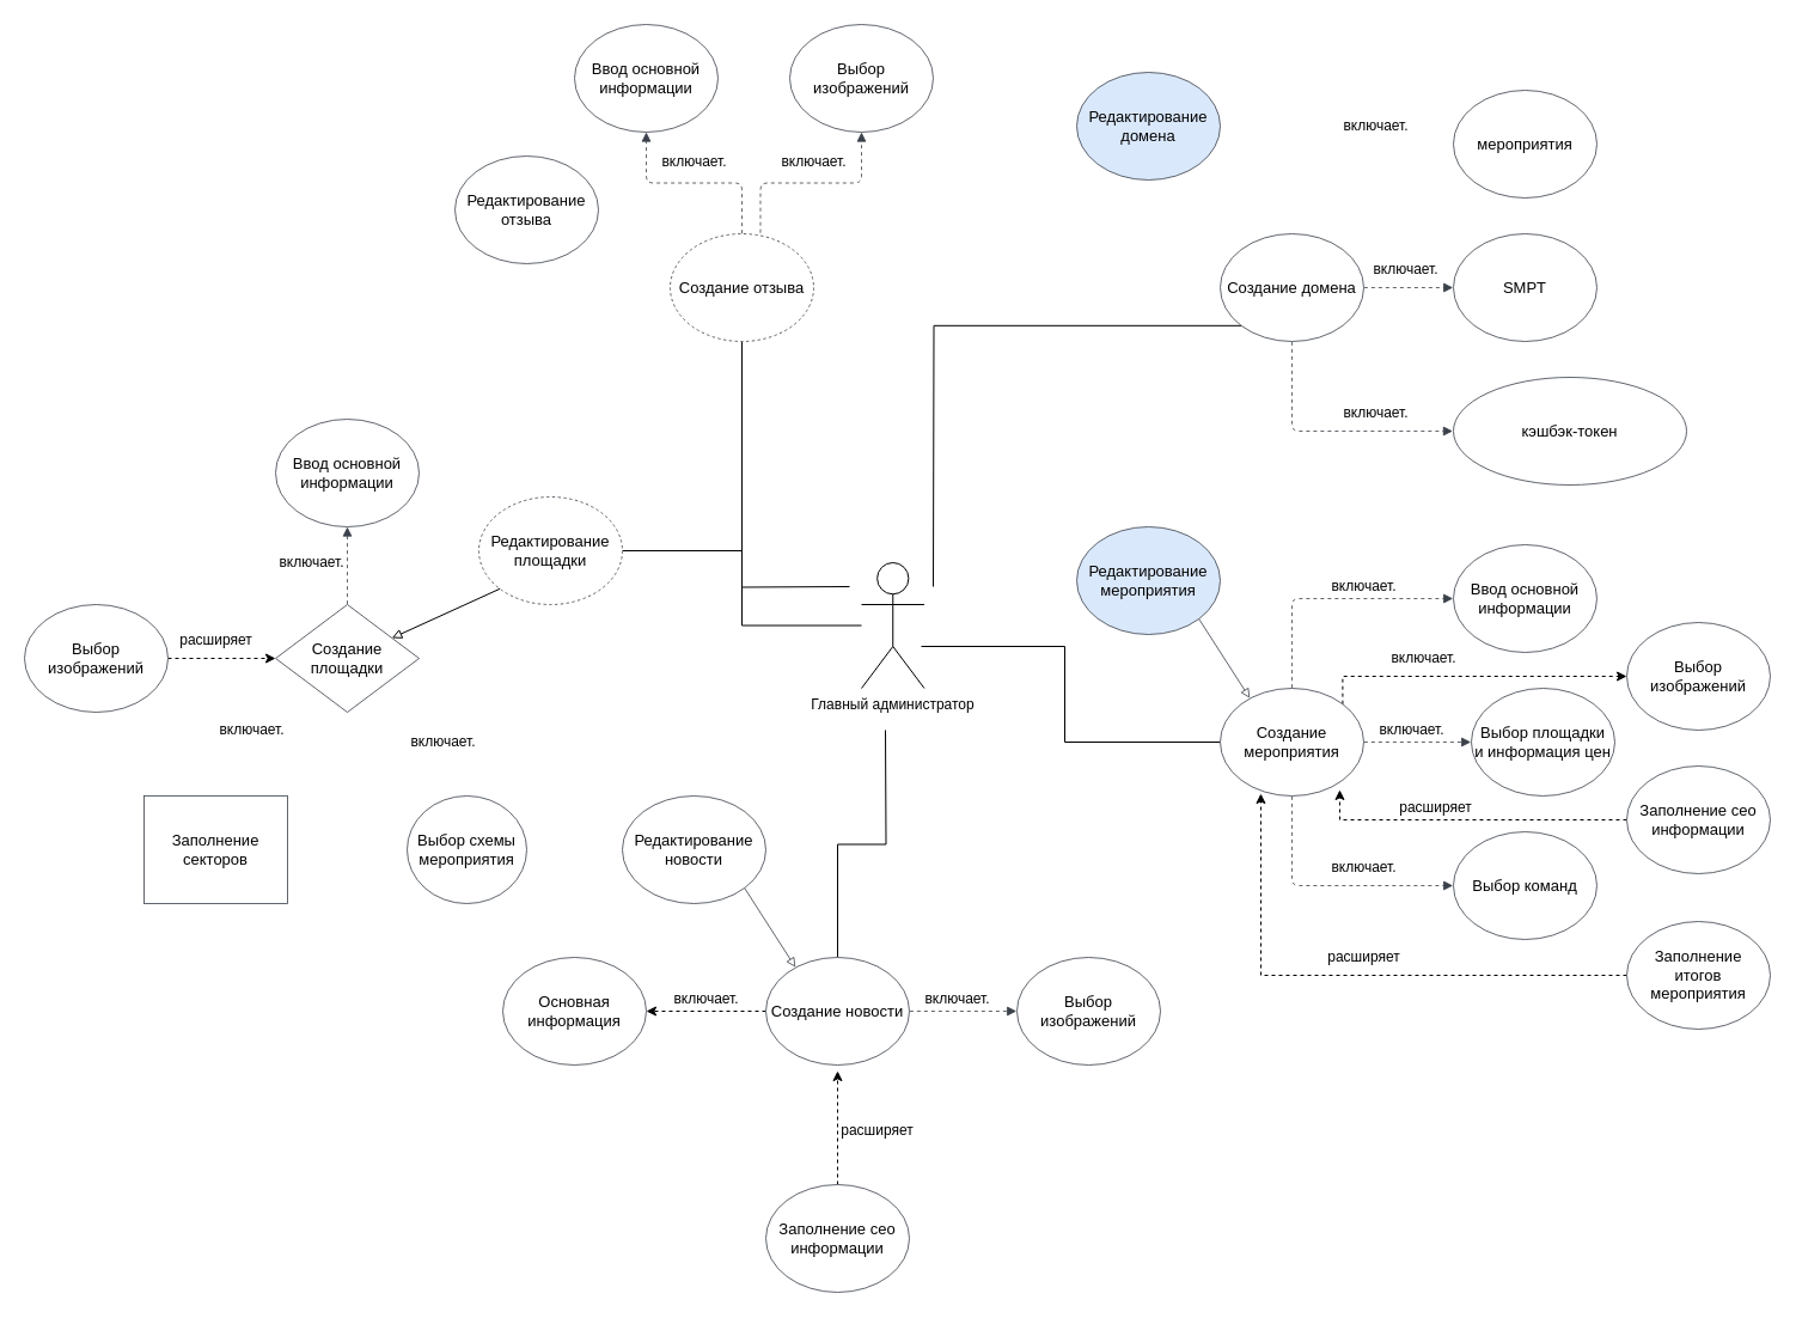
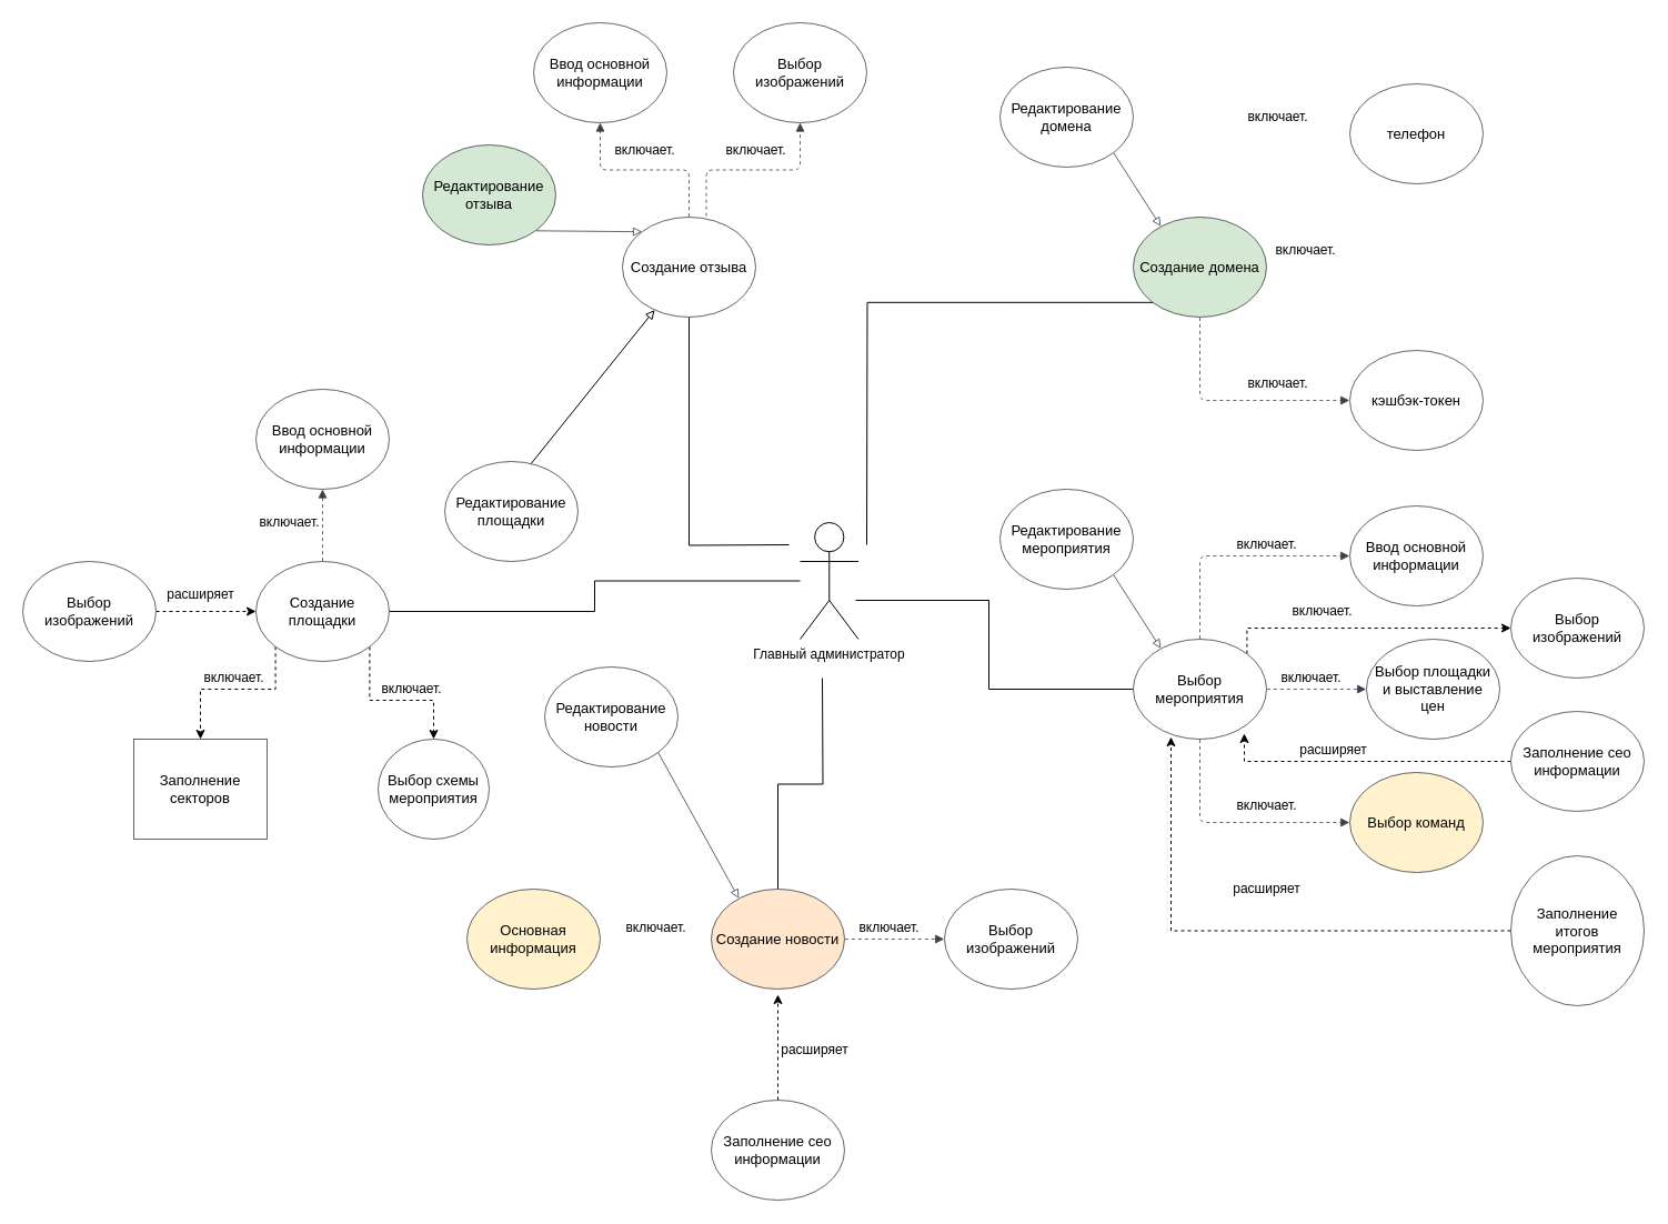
- <mxCell id="7" value="Редактирование домена" style="html=1;overflow=block;blockSpacing=1;whiteSpace=wrap;ellipse;fontSize=13;spacing=3.8;strokeColor=#3a414a;strokeOpacity=100;rounded=1;absoluteArcSize=1;arcSize=9;strokeWidth=0.8;lucidId=iU7T-DrnD_am;fillColor=#dae8fc;" vertex="1" parent="1"><mxGeometry x="900" y="60" width="120" height="90" as="geometry" /></mxCell>
+ <mxCell id="7" value="Редактирование домена" style="html=1;overflow=block;blockSpacing=1;whiteSpace=wrap;ellipse;fontSize=13;spacing=3.8;strokeColor=#3a414a;strokeOpacity=100;rounded=1;absoluteArcSize=1;arcSize=9;strokeWidth=0.8;lucidId=iU7T-DrnD_am;" vertex="1" parent="1"><mxGeometry x="900" y="60" width="120" height="90" as="geometry" /></mxCell>
- <mxCell id="10" value="мероприятия" style="html=1;overflow=block;blockSpacing=1;whiteSpace=wrap;ellipse;fontSize=13;spacing=3.8;strokeColor=#3a414a;strokeOpacity=100;rounded=1;absoluteArcSize=1;arcSize=9;strokeWidth=0.8;lucidId=SU7TMqAiPC0k;" vertex="1" parent="1"><mxGeometry x="1215" y="75" width="120" height="90" as="geometry" /></mxCell>
+ <mxCell id="10" value="телефон" style="html=1;overflow=block;blockSpacing=1;whiteSpace=wrap;ellipse;fontSize=13;spacing=3.8;strokeColor=#3a414a;strokeOpacity=100;rounded=1;absoluteArcSize=1;arcSize=9;strokeWidth=0.8;lucidId=SU7TMqAiPC0k;" vertex="1" parent="1"><mxGeometry x="1215" y="75" width="120" height="90" as="geometry" /></mxCell>
+ <mxCell id="13" value="" style="html=1;jettySize=18;whiteSpace=wrap;fontSize=13;strokeColor=#3a414a;strokeOpacity=100;strokeWidth=0.8;rounded=0;startArrow=none;endArrow=block;endFill=0;exitX=0.853;exitY=0.859;exitPerimeter=0;entryX=0.206;entryY=0.091;entryPerimeter=0;lucidId=uX7T4NkY_U0I;" edge="1" parent="1" source="7" target="6"><mxGeometry width="100" height="100" relative="1" as="geometry"><Array as="points" /></mxGeometry></mxCell>
- <mxCell id="41" value="Редактирование отзыва" style="html=1;overflow=block;blockSpacing=1;whiteSpace=wrap;ellipse;fontSize=13;spacing=3.8;strokeColor=#3a414a;strokeOpacity=100;rounded=1;absoluteArcSize=1;arcSize=9;strokeWidth=0.8;lucidId=iU7T-DrnD_am;" vertex="1" parent="1"><mxGeometry x="380" y="130" width="120" height="90" as="geometry" /></mxCell>
+ <mxCell id="41" value="Редактирование отзыва" style="html=1;overflow=block;blockSpacing=1;whiteSpace=wrap;ellipse;fontSize=13;spacing=3.8;strokeColor=#3a414a;strokeOpacity=100;rounded=1;absoluteArcSize=1;arcSize=9;strokeWidth=0.8;lucidId=iU7T-DrnD_am;fillColor=#d5e8d4;" vertex="1" parent="1"><mxGeometry x="380" y="130" width="120" height="90" as="geometry" /></mxCell>
+ <mxCell id="46" value="" style="html=1;jettySize=18;whiteSpace=wrap;fontSize=13;strokeColor=#3a414a;strokeOpacity=100;strokeWidth=0.8;rounded=0;startArrow=none;endArrow=block;endFill=0;exitX=0.853;exitY=0.859;exitPerimeter=0;entryX=0;entryY=0;lucidId=uX7T4NkY_U0I;entryDx=0;entryDy=0;" edge="1" parent="1" source="41" target="40"><mxGeometry width="100" height="100" relative="1" as="geometry"><Array as="points" /></mxGeometry></mxCell>
- <mxCell id="40" value="Создание отзыва" style="html=1;overflow=block;blockSpacing=1;whiteSpace=wrap;ellipse;fontSize=13;spacing=3.8;strokeColor=#3a414a;strokeOpacity=100;rounded=1;absoluteArcSize=1;arcSize=9;strokeWidth=0.8;lucidId=YT7TCHDm60Qj;dashed=1;" vertex="1" parent="1"><mxGeometry x="560" y="195" width="120" height="90" as="geometry" /></mxCell>
+ <mxCell id="40" value="Создание отзыва" style="html=1;overflow=block;blockSpacing=1;whiteSpace=wrap;ellipse;fontSize=13;spacing=3.8;strokeColor=#3a414a;strokeOpacity=100;rounded=1;absoluteArcSize=1;arcSize=9;strokeWidth=0.8;lucidId=YT7TCHDm60Qj;" vertex="1" parent="1"><mxGeometry x="560" y="195" width="120" height="90" as="geometry" /></mxCell>
- <mxCell id="6" value="Создание домена" style="html=1;overflow=block;blockSpacing=1;whiteSpace=wrap;ellipse;fontSize=13;spacing=3.8;strokeColor=#3a414a;strokeOpacity=100;rounded=1;absoluteArcSize=1;arcSize=9;strokeWidth=0.8;lucidId=YT7TCHDm60Qj;" vertex="1" parent="1"><mxGeometry x="1020" y="195" width="120" height="90" as="geometry" /></mxCell>
+ <mxCell id="6" value="Создание домена" style="html=1;overflow=block;blockSpacing=1;whiteSpace=wrap;ellipse;fontSize=13;spacing=3.8;strokeColor=#3a414a;strokeOpacity=100;rounded=1;absoluteArcSize=1;arcSize=9;strokeWidth=0.8;lucidId=YT7TCHDm60Qj;fillColor=#d5e8d4;" vertex="1" parent="1"><mxGeometry x="1020" y="195" width="120" height="90" as="geometry" /></mxCell>
- <mxCell id="11" value="" style="html=1;jettySize=18;whiteSpace=wrap;fontSize=13;strokeColor=#3a414a;strokeOpacity=100;dashed=1;fixDash=1;strokeWidth=0.8;rounded=1;arcSize=12;edgeStyle=orthogonalEdgeStyle;startArrow=none;endArrow=block;endFill=1;exitX=1.003;exitY=0.5;exitPerimeter=0;entryX=-0.003;entryY=0.5;entryPerimeter=0;lucidId=yW7TTUJK7UnX;" edge="1" parent="1" source="6" target="8"><mxGeometry width="100" height="100" relative="1" as="geometry"><Array as="points" /></mxGeometry></mxCell>
- <mxCell id="8" value="SMPT" style="html=1;overflow=block;blockSpacing=1;whiteSpace=wrap;ellipse;fontSize=13;spacing=3.8;strokeColor=#3a414a;strokeOpacity=100;rounded=1;absoluteArcSize=1;arcSize=9;strokeWidth=0.8;lucidId=AU7TzXfY.7xf;" vertex="1" parent="1"><mxGeometry x="1215" y="195" width="120" height="90" as="geometry" /></mxCell>
- <mxCell id="9" value="кэшбэк-токен" style="html=1;overflow=block;blockSpacing=1;whiteSpace=wrap;ellipse;fontSize=13;spacing=3.8;strokeColor=#3a414a;strokeOpacity=100;rounded=1;absoluteArcSize=1;arcSize=9;strokeWidth=0.8;lucidId=IU7TJlUC40Fu;" vertex="1" parent="1"><mxGeometry x="1215" y="315" width="195" height="90" as="geometry" /></mxCell>
+ <mxCell id="9" value="кэшбэк-токен" style="html=1;overflow=block;blockSpacing=1;whiteSpace=wrap;ellipse;fontSize=13;spacing=3.8;strokeColor=#3a414a;strokeOpacity=100;rounded=1;absoluteArcSize=1;arcSize=9;strokeWidth=0.8;lucidId=IU7TJlUC40Fu;" vertex="1" parent="1"><mxGeometry x="1215" y="315" width="120" height="90" as="geometry" /></mxCell>
- <mxCell id="57" value="Редактирование площадки" style="html=1;overflow=block;blockSpacing=1;whiteSpace=wrap;ellipse;fontSize=13;spacing=3.8;strokeColor=#3a414a;strokeOpacity=100;rounded=1;absoluteArcSize=1;arcSize=9;strokeWidth=0.8;lucidId=iU7T-DrnD_am;dashed=1;" vertex="1" parent="1"><mxGeometry x="400" y="415" width="120" height="90" as="geometry" /></mxCell>
+ <mxCell id="57" value="Редактирование площадки" style="html=1;overflow=block;blockSpacing=1;whiteSpace=wrap;ellipse;fontSize=13;spacing=3.8;strokeColor=#3a414a;strokeOpacity=100;rounded=1;absoluteArcSize=1;arcSize=9;strokeWidth=0.8;lucidId=iU7T-DrnD_am;" vertex="1" parent="1"><mxGeometry x="400" y="415" width="120" height="90" as="geometry" /></mxCell>
- <mxCell id="3" style="edgeStyle=orthogonalEdgeStyle;rounded=0;orthogonalLoop=1;jettySize=auto;html=1;endArrow=none;endFill=0;" edge="1" parent="1" source="4" target="57"><mxGeometry relative="1" as="geometry" /></mxCell>
+ <mxCell id="3" style="edgeStyle=orthogonalEdgeStyle;rounded=0;orthogonalLoop=1;jettySize=auto;html=1;entryX=1;entryY=0.5;entryDx=0;entryDy=0;endArrow=none;endFill=0;" edge="1" parent="1" source="4" target="50"><mxGeometry relative="1" as="geometry" /></mxCell>
- <mxCell id="17" value="Редактирование мероприятия" style="html=1;overflow=block;blockSpacing=1;whiteSpace=wrap;ellipse;fontSize=13;spacing=3.8;strokeColor=#3a414a;strokeOpacity=100;rounded=1;absoluteArcSize=1;arcSize=9;strokeWidth=0.8;lucidId=iU7T-DrnD_am;fillColor=#dae8fc;" vertex="1" parent="1"><mxGeometry x="900" y="440" width="120" height="90" as="geometry" /></mxCell>
+ <mxCell id="17" value="Редактирование мероприятия" style="html=1;overflow=block;blockSpacing=1;whiteSpace=wrap;ellipse;fontSize=13;spacing=3.8;strokeColor=#3a414a;strokeOpacity=100;rounded=1;absoluteArcSize=1;arcSize=9;strokeWidth=0.8;lucidId=iU7T-DrnD_am;" vertex="1" parent="1"><mxGeometry x="900" y="440" width="120" height="90" as="geometry" /></mxCell>
- <mxCell id="49" style="rounded=0;orthogonalLoop=1;jettySize=auto;html=1;exitX=0;exitY=1;exitDx=0;exitDy=0;endArrow=block;endFill=0;" edge="1" parent="1" source="57" target="50"><mxGeometry relative="1" as="geometry"><mxPoint x="410" y="570" as="targetPoint" /></mxGeometry></mxCell>
+ <mxCell id="49" style="rounded=0;orthogonalLoop=1;jettySize=auto;html=1;exitX=0;exitY=1;exitDx=0;exitDy=0;endArrow=block;endFill=0;" edge="1" parent="1" source="57" target="40"><mxGeometry relative="1" as="geometry"><mxPoint x="410" y="570" as="targetPoint" /></mxGeometry></mxCell>
- <mxCell id="50" value="Создание площадки" style="rhombus;html=1;overflow=block;blockSpacing=1;whiteSpace=wrap;fontSize=13;spacing=3.8;strokeColor=#3a414a;strokeOpacity=100;absoluteArcSize=1;arcSize=9;strokeWidth=0.8;lucidId=YT7TCHDm60Qj;" vertex="1" parent="1"><mxGeometry x="230" y="505" width="120" height="90" as="geometry" /></mxCell>
+ <mxCell id="50" value="Создание площадки" style="html=1;overflow=block;blockSpacing=1;whiteSpace=wrap;ellipse;fontSize=13;spacing=3.8;strokeColor=#3a414a;strokeOpacity=100;rounded=1;absoluteArcSize=1;arcSize=9;strokeWidth=0.8;lucidId=YT7TCHDm60Qj;" vertex="1" parent="1"><mxGeometry x="230" y="505" width="120" height="90" as="geometry" /></mxCell>
+ <mxCell id="48" style="edgeStyle=orthogonalEdgeStyle;rounded=0;orthogonalLoop=1;jettySize=auto;html=1;exitX=0;exitY=1;exitDx=0;exitDy=0;entryX=0.5;entryY=0;entryDx=0;entryDy=0;dashed=1;" edge="1" parent="1" source="50" target="56"><mxGeometry relative="1" as="geometry"><mxPoint x="270" y="650" as="targetPoint" /><Array as="points"><mxPoint x="247" y="620" /><mxPoint x="180" y="620" /></Array></mxGeometry></mxCell>
- <mxCell id="16" value="Создание мероприятия" style="html=1;overflow=block;blockSpacing=1;whiteSpace=wrap;ellipse;fontSize=13;spacing=3.8;strokeColor=#3a414a;strokeOpacity=100;rounded=1;absoluteArcSize=1;arcSize=9;strokeWidth=0.8;lucidId=YT7TCHDm60Qj;" vertex="1" parent="1"><mxGeometry x="1020" y="575" width="120" height="90" as="geometry" /></mxCell>
+ <mxCell id="16" value="Выбор мероприятия" style="html=1;overflow=block;blockSpacing=1;whiteSpace=wrap;ellipse;fontSize=13;spacing=3.8;strokeColor=#3a414a;strokeOpacity=100;rounded=1;absoluteArcSize=1;arcSize=9;strokeWidth=0.8;lucidId=YT7TCHDm60Qj;" vertex="1" parent="1"><mxGeometry x="1020" y="575" width="120" height="90" as="geometry" /></mxCell>
- <mxCell id="18" value="Выбор площадки и информация цен" style="html=1;overflow=block;blockSpacing=1;whiteSpace=wrap;ellipse;fontSize=13;spacing=3.8;strokeColor=#3a414a;strokeOpacity=100;rounded=1;absoluteArcSize=1;arcSize=9;strokeWidth=0.8;lucidId=AU7TzXfY.7xf;" vertex="1" parent="1"><mxGeometry x="1230" y="575" width="120" height="90" as="geometry" /></mxCell>
+ <mxCell id="18" value="Выбор площадки и выставление цен" style="html=1;overflow=block;blockSpacing=1;whiteSpace=wrap;ellipse;fontSize=13;spacing=3.8;strokeColor=#3a414a;strokeOpacity=100;rounded=1;absoluteArcSize=1;arcSize=9;strokeWidth=0.8;lucidId=AU7TzXfY.7xf;" vertex="1" parent="1"><mxGeometry x="1230" y="575" width="120" height="90" as="geometry" /></mxCell>
+ <mxCell id="47" style="edgeStyle=orthogonalEdgeStyle;rounded=0;orthogonalLoop=1;jettySize=auto;html=1;exitX=1;exitY=1;exitDx=0;exitDy=0;entryX=0.5;entryY=0;entryDx=0;entryDy=0;dashed=1;" edge="1" parent="1" source="50" target="53"><mxGeometry relative="1" as="geometry" /></mxCell>
- <mxCell id="33" value="Редактирование новости" style="html=1;overflow=block;blockSpacing=1;whiteSpace=wrap;ellipse;fontSize=13;spacing=3.8;strokeColor=#3a414a;strokeOpacity=100;rounded=1;absoluteArcSize=1;arcSize=9;strokeWidth=0.8;lucidId=iU7T-DrnD_am;" vertex="1" parent="1"><mxGeometry x="520" y="665" width="120" height="90" as="geometry" /></mxCell>
+ <mxCell id="33" value="Редактирование новости" style="html=1;overflow=block;blockSpacing=1;whiteSpace=wrap;ellipse;fontSize=13;spacing=3.8;strokeColor=#3a414a;strokeOpacity=100;rounded=1;absoluteArcSize=1;arcSize=9;strokeWidth=0.8;lucidId=iU7T-DrnD_am;" vertex="1" parent="1"><mxGeometry x="490" y="600" width="120" height="90" as="geometry" /></mxCell>
- <mxCell id="19" value="Выбор команд" style="html=1;overflow=block;blockSpacing=1;whiteSpace=wrap;ellipse;fontSize=13;spacing=3.8;strokeColor=#3a414a;strokeOpacity=100;rounded=1;absoluteArcSize=1;arcSize=9;strokeWidth=0.8;lucidId=IU7TJlUC40Fu;" vertex="1" parent="1"><mxGeometry x="1215" y="695" width="120" height="90" as="geometry" /></mxCell>
+ <mxCell id="19" value="Выбор команд" style="html=1;overflow=block;blockSpacing=1;whiteSpace=wrap;ellipse;fontSize=13;spacing=3.8;strokeColor=#3a414a;strokeOpacity=100;rounded=1;absoluteArcSize=1;arcSize=9;strokeWidth=0.8;lucidId=IU7TJlUC40Fu;fillColor=#fff2cc;" vertex="1" parent="1"><mxGeometry x="1215" y="695" width="120" height="90" as="geometry" /></mxCell>
- <mxCell id="28" value="Заполнение итогов мероприятия" style="html=1;overflow=block;blockSpacing=1;whiteSpace=wrap;ellipse;fontSize=13;spacing=3.8;strokeColor=#3a414a;strokeOpacity=100;rounded=1;absoluteArcSize=1;arcSize=9;strokeWidth=0.8;lucidId=IU7TJlUC40Fu;" vertex="1" parent="1"><mxGeometry x="1360" y="770" width="120" height="90" as="geometry" /></mxCell>
+ <mxCell id="28" value="Заполнение итогов мероприятия" style="html=1;overflow=block;blockSpacing=1;whiteSpace=wrap;ellipse;fontSize=13;spacing=3.8;strokeColor=#3a414a;strokeOpacity=100;rounded=1;absoluteArcSize=1;arcSize=9;strokeWidth=0.8;lucidId=IU7TJlUC40Fu;" vertex="1" parent="1"><mxGeometry x="1360" y="770" width="120" height="135" as="geometry" /></mxCell>
- <mxCell id="37" value="Основная информация" style="html=1;overflow=block;blockSpacing=1;whiteSpace=wrap;ellipse;fontSize=13;spacing=3.8;strokeColor=#3a414a;strokeOpacity=100;rounded=1;absoluteArcSize=1;arcSize=9;strokeWidth=0.8;lucidId=SU7TMqAiPC0k;" vertex="1" parent="1"><mxGeometry y="800" width="120" height="90" as="geometry" x="420" /></mxCell>
+ <mxCell id="37" value="Основная информация" style="html=1;overflow=block;blockSpacing=1;whiteSpace=wrap;ellipse;fontSize=13;spacing=3.8;strokeColor=#3a414a;strokeOpacity=100;rounded=1;absoluteArcSize=1;arcSize=9;strokeWidth=0.8;lucidId=SU7TMqAiPC0k;fillColor=#fff2cc;" vertex="1" parent="1"><mxGeometry y="800" width="120" height="90" as="geometry" x="420" /></mxCell>
- <mxCell id="30" style="edgeStyle=orthogonalEdgeStyle;rounded=0;orthogonalLoop=1;jettySize=auto;html=1;exitX=0;exitY=0.5;exitDx=0;exitDy=0;entryX=1;entryY=0.5;entryDx=0;entryDy=0;dashed=1;" edge="1" parent="1" source="32" target="37"><mxGeometry relative="1" as="geometry" /></mxCell>
- <mxCell id="32" value="Создание новости" style="html=1;overflow=block;blockSpacing=1;whiteSpace=wrap;ellipse;fontSize=13;spacing=3.8;strokeColor=#3a414a;strokeOpacity=100;rounded=1;absoluteArcSize=1;arcSize=9;strokeWidth=0.8;lucidId=YT7TCHDm60Qj;" vertex="1" parent="1"><mxGeometry x="640" y="800" width="120" height="90" as="geometry" /></mxCell>
+ <mxCell id="32" value="Создание новости" style="html=1;overflow=block;blockSpacing=1;whiteSpace=wrap;ellipse;fontSize=13;spacing=3.8;strokeColor=#3a414a;strokeOpacity=100;rounded=1;absoluteArcSize=1;arcSize=9;strokeWidth=0.8;lucidId=YT7TCHDm60Qj;fillColor=#ffe6cc;" vertex="1" parent="1"><mxGeometry x="640" y="800" width="120" height="90" as="geometry" /></mxCell>
